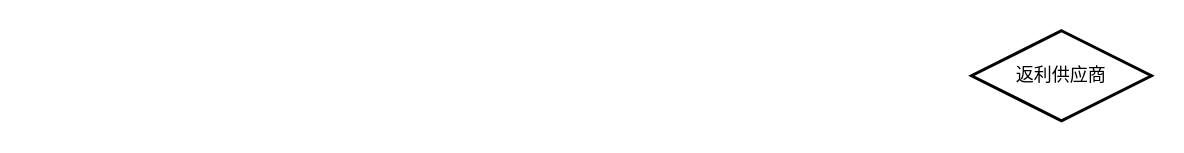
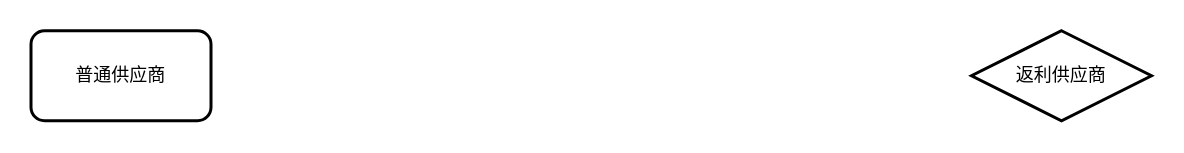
+ <mxCell id="2" value="普通供应商" style="rounded=1;whiteSpace=wrap;html=1;strokeWidth=2;" parent="1" vertex="1"><mxGeometry x="20" y="20" width="120" height="60" as="geometry" /></mxCell>
